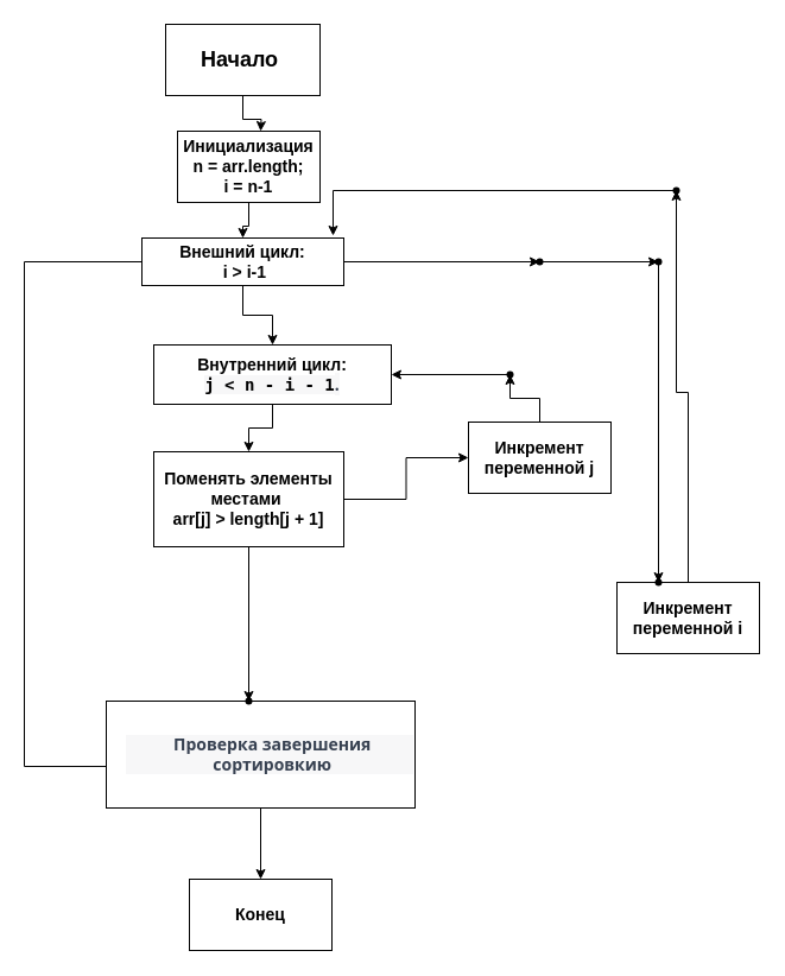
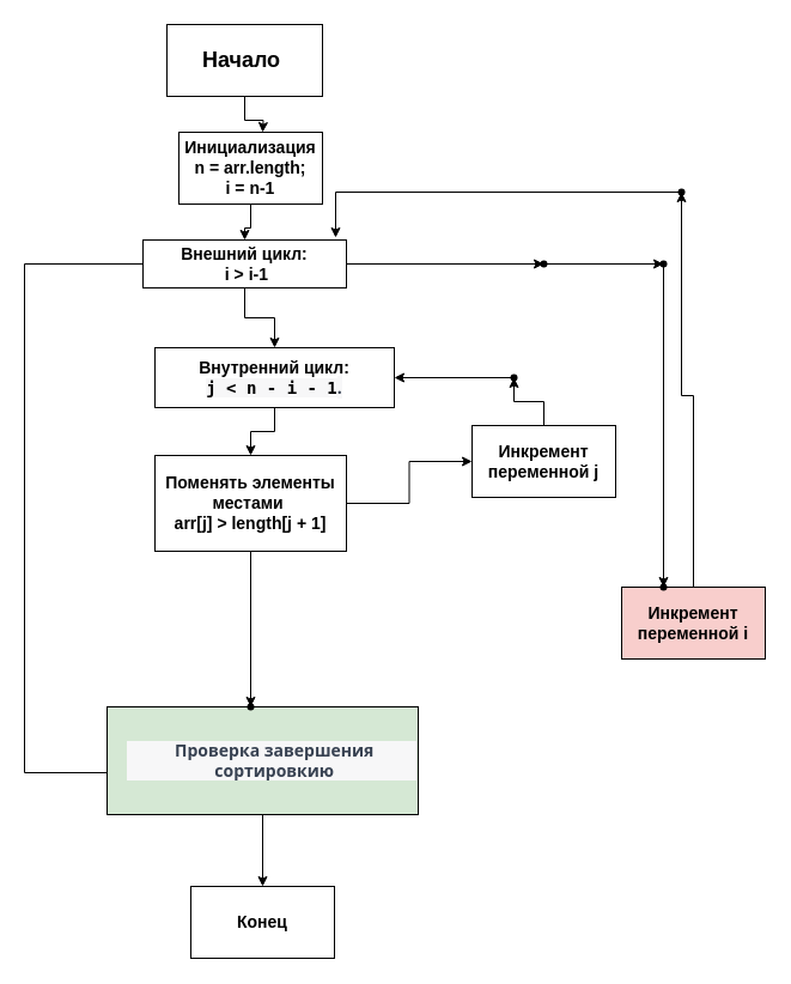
- <mxCell id="20" value="&lt;font style=&quot;font-size: 14px;&quot;&gt;&lt;b&gt;Инкремент переменной i&lt;/b&gt;&lt;/font&gt;" style="rounded=0;whiteSpace=wrap;html=1;" parent="1" vertex="1"><mxGeometry x="519" y="490" width="120" height="60" as="geometry" /></mxCell>
+ <mxCell id="20" value="&lt;font style=&quot;font-size: 14px;&quot;&gt;&lt;b&gt;Инкремент переменной i&lt;/b&gt;&lt;/font&gt;" style="rounded=0;whiteSpace=wrap;html=1;fillColor=#f8cecc;" parent="1" vertex="1"><mxGeometry x="519" y="490" width="120" height="60" as="geometry" /></mxCell>
- <mxCell id="16" value="&lt;ul style=&quot;border: 0px solid rgb(217, 217, 227); box-sizing: border-box; --tw-border-spacing-x: 0; --tw-border-spacing-y: 0; --tw-translate-x: 0; --tw-translate-y: 0; --tw-rotate: 0; --tw-skew-x: 0; --tw-skew-y: 0; --tw-scale-x: 1; --tw-scale-y: 1; --tw-pan-x: ; --tw-pan-y: ; --tw-pinch-zoom: ; --tw-scroll-snap-strictness: proximity; --tw-gradient-from-position: ; --tw-gradient-via-position: ; --tw-gradient-to-position: ; --tw-ordinal: ; --tw-slashed-zero: ; --tw-numeric-figure: ; --tw-numeric-spacing: ; --tw-numeric-fraction: ; --tw-ring-inset: ; --tw-ring-offset-width: 0px; --tw-ring-offset-color: #fff; --tw-ring-color: rgba(69,89,164,.5); --tw-ring-offset-shadow: 0 0 transparent; --tw-ring-shadow: 0 0 transparent; --tw-shadow: 0 0 transparent; --tw-shadow-colored: 0 0 transparent; --tw-blur: ; --tw-brightness: ; --tw-contrast: ; --tw-grayscale: ; --tw-hue-rotate: ; --tw-invert: ; --tw-saturate: ; --tw-sepia: ; --tw-drop-shadow: ; --tw-backdrop-blur: ; --tw-backdrop-brightness: ; --tw-backdrop-contrast: ; --tw-backdrop-grayscale: ; --tw-backdrop-hue-rotate: ; --tw-backdrop-invert: ; --tw-backdrop-opacity: ; --tw-backdrop-saturate: ; --tw-backdrop-sepia: ; list-style-position: initial; list-style-image: initial; margin: 0px 0px 0px 1rem; padding: 0px; display: flex; flex-direction: column; color: rgb(55, 65, 81); font-family: Söhne, ui-sans-serif, system-ui, -apple-system, &amp;quot;Segoe UI&amp;quot;, Roboto, Ubuntu, Cantarell, &amp;quot;Noto Sans&amp;quot;, sans-serif, &amp;quot;Helvetica Neue&amp;quot;, Arial, &amp;quot;Apple Color Emoji&amp;quot;, &amp;quot;Segoe UI Emoji&amp;quot;, &amp;quot;Segoe UI Symbol&amp;quot;, &amp;quot;Noto Color Emoji&amp;quot;; background-color: rgb(247, 247, 248);&quot;&gt;&lt;li style=&quot;border: 0px solid rgb(217, 217, 227); box-sizing: border-box; --tw-border-spacing-x: 0; --tw-border-spacing-y: 0; --tw-translate-x: 0; --tw-translate-y: 0; --tw-rotate: 0; --tw-skew-x: 0; --tw-skew-y: 0; --tw-scale-x: 1; --tw-scale-y: 1; --tw-pan-x: ; --tw-pan-y: ; --tw-pinch-zoom: ; --tw-scroll-snap-strictness: proximity; --tw-gradient-from-position: ; --tw-gradient-via-position: ; --tw-gradient-to-position: ; --tw-ordinal: ; --tw-slashed-zero: ; --tw-numeric-figure: ; --tw-numeric-spacing: ; --tw-numeric-fraction: ; --tw-ring-inset: ; --tw-ring-offset-width: 0px; --tw-ring-offset-color: #fff; --tw-ring-color: rgba(69,89,164,.5); --tw-ring-offset-shadow: 0 0 transparent; --tw-ring-shadow: 0 0 transparent; --tw-shadow: 0 0 transparent; --tw-shadow-colored: 0 0 transparent; --tw-blur: ; --tw-brightness: ; --tw-contrast: ; --tw-grayscale: ; --tw-hue-rotate: ; --tw-invert: ; --tw-saturate: ; --tw-sepia: ; --tw-drop-shadow: ; --tw-backdrop-blur: ; --tw-backdrop-brightness: ; --tw-backdrop-contrast: ; --tw-backdrop-grayscale: ; --tw-backdrop-hue-rotate: ; --tw-backdrop-invert: ; --tw-backdrop-opacity: ; --tw-backdrop-saturate: ; --tw-backdrop-sepia: ; margin: 0px; padding-left: 0.375em; display: block; min-height: 28px;&quot;&gt;&lt;b style=&quot;&quot;&gt;&lt;font style=&quot;font-size: 14px;&quot;&gt;Проверка завершения сортировкию&lt;/font&gt;&lt;/b&gt;&lt;br&gt;&lt;/li&gt;&lt;/ul&gt;" style="rounded=0;whiteSpace=wrap;html=1;" parent="1" vertex="1"><mxGeometry x="89" y="590" width="260" height="90" as="geometry" /></mxCell>
+ <mxCell id="16" value="&lt;ul style=&quot;border: 0px solid rgb(217, 217, 227); box-sizing: border-box; --tw-border-spacing-x: 0; --tw-border-spacing-y: 0; --tw-translate-x: 0; --tw-translate-y: 0; --tw-rotate: 0; --tw-skew-x: 0; --tw-skew-y: 0; --tw-scale-x: 1; --tw-scale-y: 1; --tw-pan-x: ; --tw-pan-y: ; --tw-pinch-zoom: ; --tw-scroll-snap-strictness: proximity; --tw-gradient-from-position: ; --tw-gradient-via-position: ; --tw-gradient-to-position: ; --tw-ordinal: ; --tw-slashed-zero: ; --tw-numeric-figure: ; --tw-numeric-spacing: ; --tw-numeric-fraction: ; --tw-ring-inset: ; --tw-ring-offset-width: 0px; --tw-ring-offset-color: #fff; --tw-ring-color: rgba(69,89,164,.5); --tw-ring-offset-shadow: 0 0 transparent; --tw-ring-shadow: 0 0 transparent; --tw-shadow: 0 0 transparent; --tw-shadow-colored: 0 0 transparent; --tw-blur: ; --tw-brightness: ; --tw-contrast: ; --tw-grayscale: ; --tw-hue-rotate: ; --tw-invert: ; --tw-saturate: ; --tw-sepia: ; --tw-drop-shadow: ; --tw-backdrop-blur: ; --tw-backdrop-brightness: ; --tw-backdrop-contrast: ; --tw-backdrop-grayscale: ; --tw-backdrop-hue-rotate: ; --tw-backdrop-invert: ; --tw-backdrop-opacity: ; --tw-backdrop-saturate: ; --tw-backdrop-sepia: ; list-style-position: initial; list-style-image: initial; margin: 0px 0px 0px 1rem; padding: 0px; display: flex; flex-direction: column; color: rgb(55, 65, 81); font-family: Söhne, ui-sans-serif, system-ui, -apple-system, &amp;quot;Segoe UI&amp;quot;, Roboto, Ubuntu, Cantarell, &amp;quot;Noto Sans&amp;quot;, sans-serif, &amp;quot;Helvetica Neue&amp;quot;, Arial, &amp;quot;Apple Color Emoji&amp;quot;, &amp;quot;Segoe UI Emoji&amp;quot;, &amp;quot;Segoe UI Symbol&amp;quot;, &amp;quot;Noto Color Emoji&amp;quot;; background-color: rgb(247, 247, 248);&quot;&gt;&lt;li style=&quot;border: 0px solid rgb(217, 217, 227); box-sizing: border-box; --tw-border-spacing-x: 0; --tw-border-spacing-y: 0; --tw-translate-x: 0; --tw-translate-y: 0; --tw-rotate: 0; --tw-skew-x: 0; --tw-skew-y: 0; --tw-scale-x: 1; --tw-scale-y: 1; --tw-pan-x: ; --tw-pan-y: ; --tw-pinch-zoom: ; --tw-scroll-snap-strictness: proximity; --tw-gradient-from-position: ; --tw-gradient-via-position: ; --tw-gradient-to-position: ; --tw-ordinal: ; --tw-slashed-zero: ; --tw-numeric-figure: ; --tw-numeric-spacing: ; --tw-numeric-fraction: ; --tw-ring-inset: ; --tw-ring-offset-width: 0px; --tw-ring-offset-color: #fff; --tw-ring-color: rgba(69,89,164,.5); --tw-ring-offset-shadow: 0 0 transparent; --tw-ring-shadow: 0 0 transparent; --tw-shadow: 0 0 transparent; --tw-shadow-colored: 0 0 transparent; --tw-blur: ; --tw-brightness: ; --tw-contrast: ; --tw-grayscale: ; --tw-hue-rotate: ; --tw-invert: ; --tw-saturate: ; --tw-sepia: ; --tw-drop-shadow: ; --tw-backdrop-blur: ; --tw-backdrop-brightness: ; --tw-backdrop-contrast: ; --tw-backdrop-grayscale: ; --tw-backdrop-hue-rotate: ; --tw-backdrop-invert: ; --tw-backdrop-opacity: ; --tw-backdrop-saturate: ; --tw-backdrop-sepia: ; margin: 0px; padding-left: 0.375em; display: block; min-height: 28px;&quot;&gt;&lt;b style=&quot;&quot;&gt;&lt;font style=&quot;font-size: 14px;&quot;&gt;Проверка завершения сортировкию&lt;/font&gt;&lt;/b&gt;&lt;br&gt;&lt;/li&gt;&lt;/ul&gt;" style="rounded=0;whiteSpace=wrap;html=1;fillColor=#d5e8d4;" parent="1" vertex="1"><mxGeometry x="89" y="590" width="260" height="90" as="geometry" /></mxCell>
